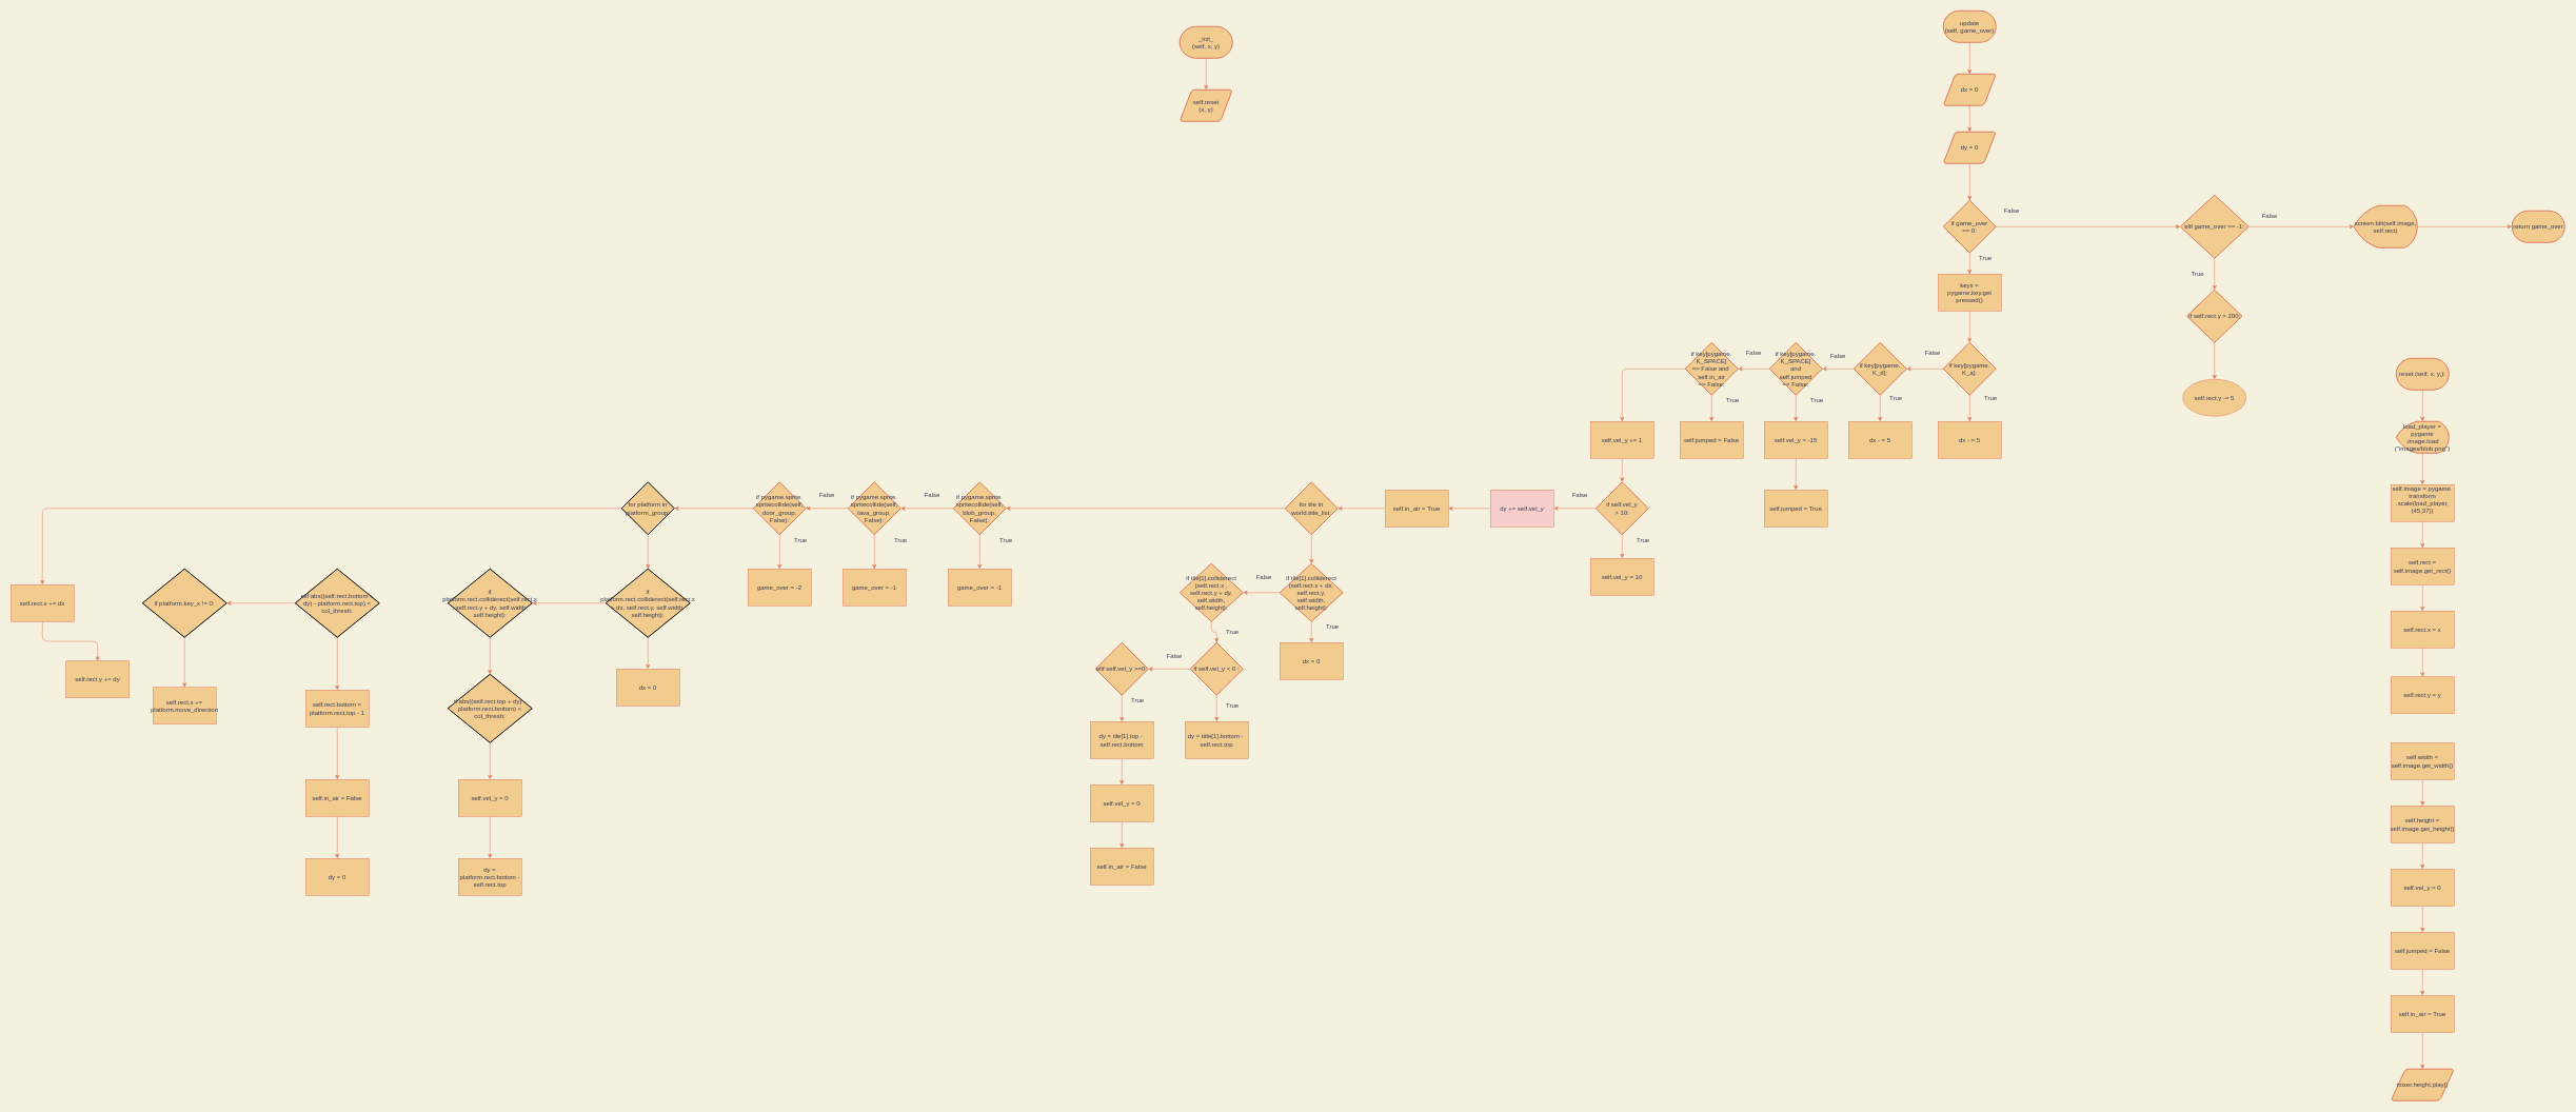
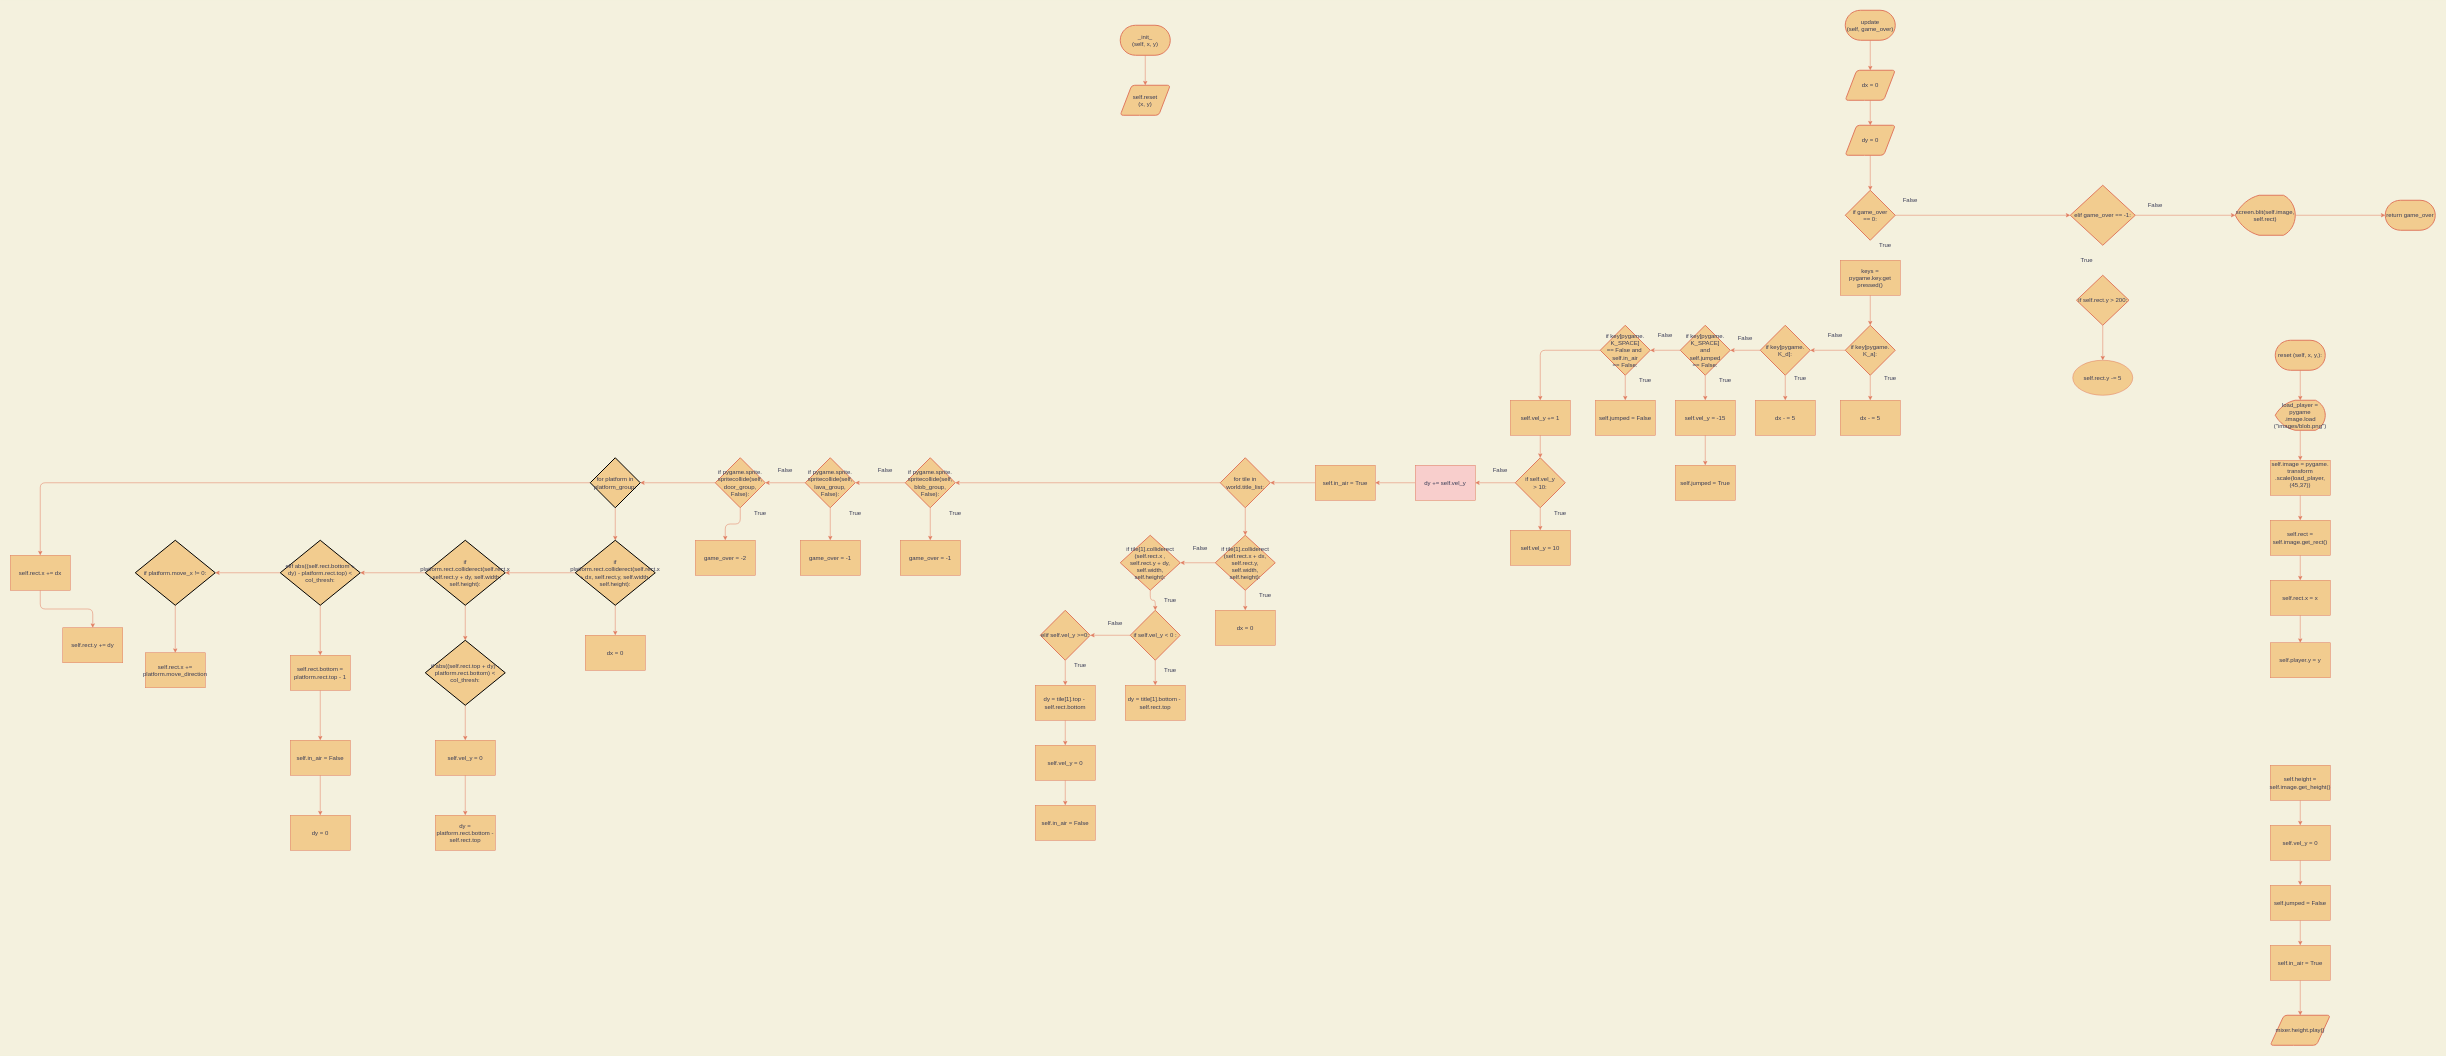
- <mxCell id="11" value="" style="edgeStyle=orthogonalEdgeStyle;curved=0;rounded=1;sketch=0;orthogonalLoop=1;jettySize=auto;html=1;fontColor=#393C56;strokeColor=#E07A5F;fillColor=#F2CC8F;labelBackgroundColor=#F4F1DE;" parent="1" source="13" target="18" edge="1"><mxGeometry relative="1" as="geometry" /></mxCell>
- <mxCell id="76" value="" style="edgeStyle=orthogonalEdgeStyle;curved=0;rounded=1;sketch=0;orthogonalLoop=1;jettySize=auto;html=1;fontColor=#393C56;strokeColor=#E07A5F;fillColor=#F2CC8F;labelBackgroundColor=#F4F1DE;" parent="1" source="78" target="80" edge="1"><mxGeometry relative="1" as="geometry" /></mxCell>
- <mxCell id="75" value="game_over = -2" style="rounded=0;whiteSpace=wrap;html=1;sketch=0;fontColor=#393C56;strokeColor=#E07A5F;fillColor=#F2CC8F;" parent="1" vertex="1"><mxGeometry x="1420" y="1080" width="120" height="70" as="geometry" /></mxCell>
+ <mxCell id="75" value="game_over = -2" style="rounded=0;whiteSpace=wrap;html=1;sketch=0;fontColor=#393C56;strokeColor=#E07A5F;fillColor=#F2CC8F;" parent="1" vertex="1"><mxGeometry x="1390" y="1080" width="120" height="70" as="geometry" /></mxCell>
- <mxCell id="155" value="if platform.key_x != 0:" style="strokeWidth=2;html=1;shape=mxgraph.flowchart.decision;whiteSpace=wrap;rounded=0;sketch=0;fontColor=#393C56;fillColor=#F2CC8F;" vertex="1" parent="1"><mxGeometry x="270" y="1080" width="160" height="130" as="geometry" /></mxCell>
+ <mxCell id="155" value="if platform.move_x != 0:" style="strokeWidth=2;html=1;shape=mxgraph.flowchart.decision;whiteSpace=wrap;rounded=0;sketch=0;fontColor=#393C56;fillColor=#F2CC8F;" vertex="1" parent="1"><mxGeometry x="270" y="1080" width="160" height="130" as="geometry" /></mxCell>
+ <mxCell id="144" style="edgeStyle=orthogonalEdgeStyle;curved=0;rounded=1;sketch=0;orthogonalLoop=1;jettySize=auto;html=1;entryX=1;entryY=0.5;entryDx=0;entryDy=0;entryPerimeter=0;fontColor=#393C56;strokeColor=#E07A5F;fillColor=#F2CC8F;" edge="1" parent="1" source="145" target="148"><mxGeometry relative="1" as="geometry" /></mxCell>
- <mxCell id="95" value="self.rect.y = y" style="rounded=0;whiteSpace=wrap;html=1;sketch=0;fontColor=#393C56;strokeColor=#E07A5F;fillColor=#F2CC8F;" parent="1" vertex="1"><mxGeometry x="4540" y="1285" width="120" height="70" as="geometry" /></mxCell>
+ <mxCell id="95" value="self.player.y = y" style="rounded=0;whiteSpace=wrap;html=1;sketch=0;fontColor=#393C56;strokeColor=#E07A5F;fillColor=#F2CC8F;" parent="1" vertex="1"><mxGeometry x="4540" y="1285" width="120" height="70" as="geometry" /></mxCell>
- <mxCell id="97" value="self.width = self.image.get_width()" style="rounded=0;whiteSpace=wrap;html=1;sketch=0;fontColor=#393C56;strokeColor=#E07A5F;fillColor=#F2CC8F;" parent="1" vertex="1"><mxGeometry x="4540" y="1410" width="120" height="70" as="geometry" /></mxCell>
- <mxCell id="96" value="" style="edgeStyle=orthogonalEdgeStyle;curved=0;rounded=1;sketch=0;orthogonalLoop=1;jettySize=auto;html=1;fontColor=#393C56;strokeColor=#E07A5F;fillColor=#F2CC8F;labelBackgroundColor=#F4F1DE;" parent="1" source="97" target="99" edge="1"><mxGeometry relative="1" as="geometry" /></mxCell>
